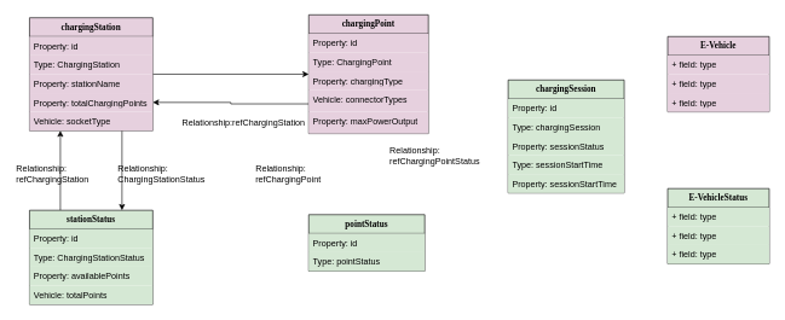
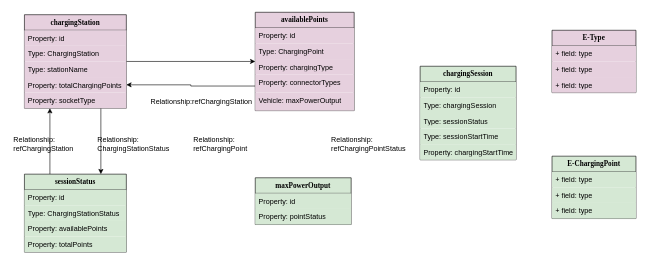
- <mxCell id="11" value="&lt;div&gt;&lt;font face=&quot;Verdana&quot;&gt;&lt;span style=&quot;text-wrap-mode: nowrap;&quot;&gt;&lt;b&gt;chargingPoint&lt;/b&gt;&lt;/span&gt;&lt;/font&gt;&lt;/div&gt;" style="swimlane;fontStyle=0;childLayout=stackLayout;horizontal=1;startSize=26;fillColor=#E6D0DE;horizontalStack=0;resizeParent=1;resizeParentMax=0;resizeLast=0;collapsible=1;marginBottom=0;whiteSpace=wrap;html=1;" parent="1" vertex="1"><mxGeometry x="425" y="20" width="165" height="164" as="geometry" /></mxCell>
+ <mxCell id="11" value="&lt;div&gt;&lt;font face=&quot;Verdana&quot;&gt;&lt;span style=&quot;text-wrap-mode: nowrap;&quot;&gt;&lt;b&gt;availablePoints&lt;/b&gt;&lt;/span&gt;&lt;/font&gt;&lt;/div&gt;" style="swimlane;fontStyle=0;childLayout=stackLayout;horizontal=1;startSize=26;fillColor=#E6D0DE;horizontalStack=0;resizeParent=1;resizeParentMax=0;resizeLast=0;collapsible=1;marginBottom=0;whiteSpace=wrap;html=1;" parent="1" vertex="1"><mxGeometry x="425" y="20" width="165" height="164" as="geometry" /></mxCell>
- <mxCell id="17" value="&lt;font face=&quot;Verdana&quot;&gt;&lt;span style=&quot;text-wrap-mode: nowrap;&quot;&gt;&lt;b&gt;E-Vehicle&lt;/b&gt;&lt;/span&gt;&lt;/font&gt;" style="swimlane;fontStyle=0;childLayout=stackLayout;horizontal=1;startSize=26;fillColor=#E6D0DE;horizontalStack=0;resizeParent=1;resizeParentMax=0;resizeLast=0;collapsible=1;marginBottom=0;whiteSpace=wrap;html=1;" parent="1" vertex="1"><mxGeometry x="920" y="50" width="140" height="104" as="geometry" /></mxCell>
+ <mxCell id="17" value="&lt;font face=&quot;Verdana&quot;&gt;&lt;span style=&quot;text-wrap-mode: nowrap;&quot;&gt;&lt;b&gt;E-Type&lt;/b&gt;&lt;/span&gt;&lt;/font&gt;" style="swimlane;fontStyle=0;childLayout=stackLayout;horizontal=1;startSize=26;fillColor=#E6D0DE;horizontalStack=0;resizeParent=1;resizeParentMax=0;resizeLast=0;collapsible=1;marginBottom=0;whiteSpace=wrap;html=1;" parent="1" vertex="1"><mxGeometry x="920" y="50" width="140" height="104" as="geometry" /></mxCell>
- <mxCell id="7" value="Property: stationName" style="text;strokeColor=none;fillColor=#E6D0DE;align=left;verticalAlign=top;spacingLeft=4;spacingRight=4;overflow=hidden;rotatable=0;points=[[0,0.5],[1,0.5]];portConstraint=eastwest;whiteSpace=wrap;html=1;" parent="4" vertex="1"><mxGeometry y="78" width="170" height="26" as="geometry" /></mxCell>
+ <mxCell id="7" value="Type: stationName" style="text;strokeColor=none;fillColor=#E6D0DE;align=left;verticalAlign=top;spacingLeft=4;spacingRight=4;overflow=hidden;rotatable=0;points=[[0,0.5],[1,0.5]];portConstraint=eastwest;whiteSpace=wrap;html=1;" parent="4" vertex="1"><mxGeometry y="78" width="170" height="26" as="geometry" /></mxCell>
- <mxCell id="15" value="Vehicle:&amp;nbsp;connectorTypes" style="text;strokeColor=none;fillColor=#E6D0DE;align=left;verticalAlign=top;spacingLeft=4;spacingRight=4;overflow=hidden;rotatable=0;points=[[0,0.5],[1,0.5]];portConstraint=eastwest;whiteSpace=wrap;html=1;" vertex="1" parent="11"><mxGeometry y="104" width="165" height="30" as="geometry" /></mxCell>
+ <mxCell id="15" value="Property:&amp;nbsp;connectorTypes" style="text;strokeColor=none;fillColor=#E6D0DE;align=left;verticalAlign=top;spacingLeft=4;spacingRight=4;overflow=hidden;rotatable=0;points=[[0,0.5],[1,0.5]];portConstraint=eastwest;whiteSpace=wrap;html=1;" vertex="1" parent="11"><mxGeometry y="104" width="165" height="30" as="geometry" /></mxCell>
- <mxCell id="9" value="Vehicle: socketType" style="text;strokeColor=none;fillColor=#E6D0DE;align=left;verticalAlign=top;spacingLeft=4;spacingRight=4;overflow=hidden;rotatable=0;points=[[0,0.5],[1,0.5]];portConstraint=eastwest;whiteSpace=wrap;html=1;" parent="4" vertex="1"><mxGeometry y="130" width="170" height="26" as="geometry" /></mxCell>
+ <mxCell id="9" value="Property: socketType" style="text;strokeColor=none;fillColor=#E6D0DE;align=left;verticalAlign=top;spacingLeft=4;spacingRight=4;overflow=hidden;rotatable=0;points=[[0,0.5],[1,0.5]];portConstraint=eastwest;whiteSpace=wrap;html=1;" parent="4" vertex="1"><mxGeometry y="130" width="170" height="26" as="geometry" /></mxCell>
- <mxCell id="16" value="Property:&amp;nbsp;maxPowerOutput" style="text;strokeColor=none;fillColor=#E6D0DE;align=left;verticalAlign=top;spacingLeft=4;spacingRight=4;overflow=hidden;rotatable=0;points=[[0,0.5],[1,0.5]];portConstraint=eastwest;whiteSpace=wrap;html=1;" vertex="1" parent="11"><mxGeometry y="134" width="165" height="30" as="geometry" /></mxCell>
+ <mxCell id="16" value="Vehicle:&amp;nbsp;maxPowerOutput" style="text;strokeColor=none;fillColor=#E6D0DE;align=left;verticalAlign=top;spacingLeft=4;spacingRight=4;overflow=hidden;rotatable=0;points=[[0,0.5],[1,0.5]];portConstraint=eastwest;whiteSpace=wrap;html=1;" vertex="1" parent="11"><mxGeometry y="134" width="165" height="30" as="geometry" /></mxCell>
- <mxCell id="33" value="Property:&amp;nbsp;sessionStatus" style="text;strokeColor=none;fillColor=#D5E8D4;align=left;verticalAlign=top;spacingLeft=4;spacingRight=4;overflow=hidden;rotatable=0;points=[[0,0.5],[1,0.5]];portConstraint=eastwest;whiteSpace=wrap;html=1;" parent="30" vertex="1"><mxGeometry y="78" width="160" height="26" as="geometry" /></mxCell>
+ <mxCell id="33" value="Type:&amp;nbsp;sessionStatus" style="text;strokeColor=none;fillColor=#D5E8D4;align=left;verticalAlign=top;spacingLeft=4;spacingRight=4;overflow=hidden;rotatable=0;points=[[0,0.5],[1,0.5]];portConstraint=eastwest;whiteSpace=wrap;html=1;" parent="30" vertex="1"><mxGeometry y="78" width="160" height="26" as="geometry" /></mxCell>
- <mxCell id="44" value="Relationship:&lt;div&gt;refChargingPointStatus&lt;/div&gt;" style="text;html=1;align=left;verticalAlign=middle;resizable=0;points=[];autosize=1;strokeColor=none;fillColor=none;" vertex="1" parent="1"><mxGeometry x="535" y="195" width="150" height="40" as="geometry" /></mxCell>
+ <mxCell id="44" value="Relationship:&lt;div&gt;refChargingPointStatus&lt;/div&gt;" style="text;html=1;align=left;verticalAlign=middle;resizable=0;points=[];autosize=1;strokeColor=none;fillColor=none;" vertex="1" parent="1"><mxGeometry x="550" y="220" width="150" height="40" as="geometry" /></mxCell>
- <mxCell id="43" value="Relationship:&lt;div&gt;refChargingPoint&lt;/div&gt;" style="text;html=1;align=left;verticalAlign=middle;resizable=0;points=[];autosize=1;strokeColor=none;fillColor=none;" vertex="1" parent="1"><mxGeometry x="350" y="220" width="110" height="40" as="geometry" /></mxCell>
+ <mxCell id="43" value="Relationship:&lt;div&gt;refChargingPoint&lt;/div&gt;" style="text;html=1;align=left;verticalAlign=middle;resizable=0;points=[];autosize=1;strokeColor=none;fillColor=none;" vertex="1" parent="1"><mxGeometry x="320" y="220" width="110" height="40" as="geometry" /></mxCell>
- <mxCell id="35" value="Property: sessionStartTime" style="text;strokeColor=none;fillColor=#D5E8D4;align=left;verticalAlign=top;spacingLeft=4;spacingRight=4;overflow=hidden;rotatable=0;points=[[0,0.5],[1,0.5]];portConstraint=eastwest;whiteSpace=wrap;html=1;" vertex="1" parent="30"><mxGeometry y="130" width="160" height="26" as="geometry" /></mxCell>
+ <mxCell id="35" value="Property: chargingStartTime" style="text;strokeColor=none;fillColor=#D5E8D4;align=left;verticalAlign=top;spacingLeft=4;spacingRight=4;overflow=hidden;rotatable=0;points=[[0,0.5],[1,0.5]];portConstraint=eastwest;whiteSpace=wrap;html=1;" vertex="1" parent="30"><mxGeometry y="130" width="160" height="26" as="geometry" /></mxCell>
- <mxCell id="36" value="&lt;b style=&quot;font-family: Verdana; text-wrap-mode: nowrap;&quot;&gt;E-VehicleStatus&lt;/b&gt;" style="swimlane;fontStyle=0;childLayout=stackLayout;horizontal=1;startSize=26;fillColor=#D5E8D4;horizontalStack=0;resizeParent=1;resizeParentMax=0;resizeLast=0;collapsible=1;marginBottom=0;whiteSpace=wrap;html=1;" parent="1" vertex="1"><mxGeometry x="920" y="260" width="140" height="104" as="geometry" /></mxCell>
+ <mxCell id="36" value="&lt;b style=&quot;font-family: Verdana; text-wrap-mode: nowrap;&quot;&gt;E-ChargingPoint&lt;/b&gt;" style="swimlane;fontStyle=0;childLayout=stackLayout;horizontal=1;startSize=26;fillColor=#D5E8D4;horizontalStack=0;resizeParent=1;resizeParentMax=0;resizeLast=0;collapsible=1;marginBottom=0;whiteSpace=wrap;html=1;" parent="1" vertex="1"><mxGeometry x="920" y="260" width="140" height="104" as="geometry" /></mxCell>
- <mxCell id="22" value="&lt;span style=&quot;font-family: Verdana; font-weight: 700; text-wrap-mode: nowrap; background-color: transparent; color: light-dark(rgb(0, 0, 0), rgb(255, 255, 255));&quot;&gt;stationStatus&lt;/span&gt;" style="swimlane;fontStyle=0;childLayout=stackLayout;horizontal=1;startSize=26;fillColor=#D5E8D4;horizontalStack=0;resizeParent=1;resizeParentMax=0;resizeLast=0;collapsible=1;marginBottom=0;whiteSpace=wrap;html=1;" parent="1" vertex="1"><mxGeometry x="40" y="290" width="170" height="130" as="geometry" /></mxCell>
+ <mxCell id="22" value="&lt;span style=&quot;font-family: Verdana; font-weight: 700; text-wrap-mode: nowrap; background-color: transparent; color: light-dark(rgb(0, 0, 0), rgb(255, 255, 255));&quot;&gt;sessionStatus&lt;/span&gt;" style="swimlane;fontStyle=0;childLayout=stackLayout;horizontal=1;startSize=26;fillColor=#D5E8D4;horizontalStack=0;resizeParent=1;resizeParentMax=0;resizeLast=0;collapsible=1;marginBottom=0;whiteSpace=wrap;html=1;" parent="1" vertex="1"><mxGeometry x="40" y="290" width="170" height="130" as="geometry" /></mxCell>
- <mxCell id="27" value="&lt;span style=&quot;font-family: Verdana; font-weight: 700; text-wrap-mode: nowrap;&quot;&gt;pointStatus&lt;/span&gt;" style="swimlane;fontStyle=0;childLayout=stackLayout;horizontal=1;startSize=26;fillColor=#D5E8D4;horizontalStack=0;resizeParent=1;resizeParentMax=0;resizeLast=0;collapsible=1;marginBottom=0;whiteSpace=wrap;html=1;" parent="1" vertex="1"><mxGeometry x="425" y="296" width="160" height="78" as="geometry" /></mxCell>
+ <mxCell id="27" value="&lt;span style=&quot;font-family: Verdana; font-weight: 700; text-wrap-mode: nowrap;&quot;&gt;maxPowerOutput&lt;/span&gt;" style="swimlane;fontStyle=0;childLayout=stackLayout;horizontal=1;startSize=26;fillColor=#D5E8D4;horizontalStack=0;resizeParent=1;resizeParentMax=0;resizeLast=0;collapsible=1;marginBottom=0;whiteSpace=wrap;html=1;" parent="1" vertex="1"><mxGeometry x="425" y="296" width="160" height="78" as="geometry" /></mxCell>
- <mxCell id="29" value="Type:&amp;nbsp;pointStatus" style="text;strokeColor=none;fillColor=#D5E8D4;align=left;verticalAlign=top;spacingLeft=4;spacingRight=4;overflow=hidden;rotatable=0;points=[[0,0.5],[1,0.5]];portConstraint=eastwest;whiteSpace=wrap;html=1;" parent="27" vertex="1"><mxGeometry y="52" width="160" height="26" as="geometry" /></mxCell>
+ <mxCell id="29" value="Property:&amp;nbsp;pointStatus" style="text;strokeColor=none;fillColor=#D5E8D4;align=left;verticalAlign=top;spacingLeft=4;spacingRight=4;overflow=hidden;rotatable=0;points=[[0,0.5],[1,0.5]];portConstraint=eastwest;whiteSpace=wrap;html=1;" parent="27" vertex="1"><mxGeometry y="52" width="160" height="26" as="geometry" /></mxCell>
- <mxCell id="26" value="Vehicle:&amp;nbsp;&lt;span style=&quot;background-color: transparent;&quot;&gt;totalPoints&lt;/span&gt;" style="text;strokeColor=none;fillColor=#D5E8D4;align=left;verticalAlign=top;spacingLeft=4;spacingRight=4;overflow=hidden;rotatable=0;points=[[0,0.5],[1,0.5]];portConstraint=eastwest;whiteSpace=wrap;html=1;" vertex="1" parent="22"><mxGeometry y="104" width="170" height="26" as="geometry" /></mxCell>
+ <mxCell id="26" value="Property:&amp;nbsp;&lt;span style=&quot;background-color: transparent;&quot;&gt;totalPoints&lt;/span&gt;" style="text;strokeColor=none;fillColor=#D5E8D4;align=left;verticalAlign=top;spacingLeft=4;spacingRight=4;overflow=hidden;rotatable=0;points=[[0,0.5],[1,0.5]];portConstraint=eastwest;whiteSpace=wrap;html=1;" vertex="1" parent="22"><mxGeometry y="104" width="170" height="26" as="geometry" /></mxCell>
